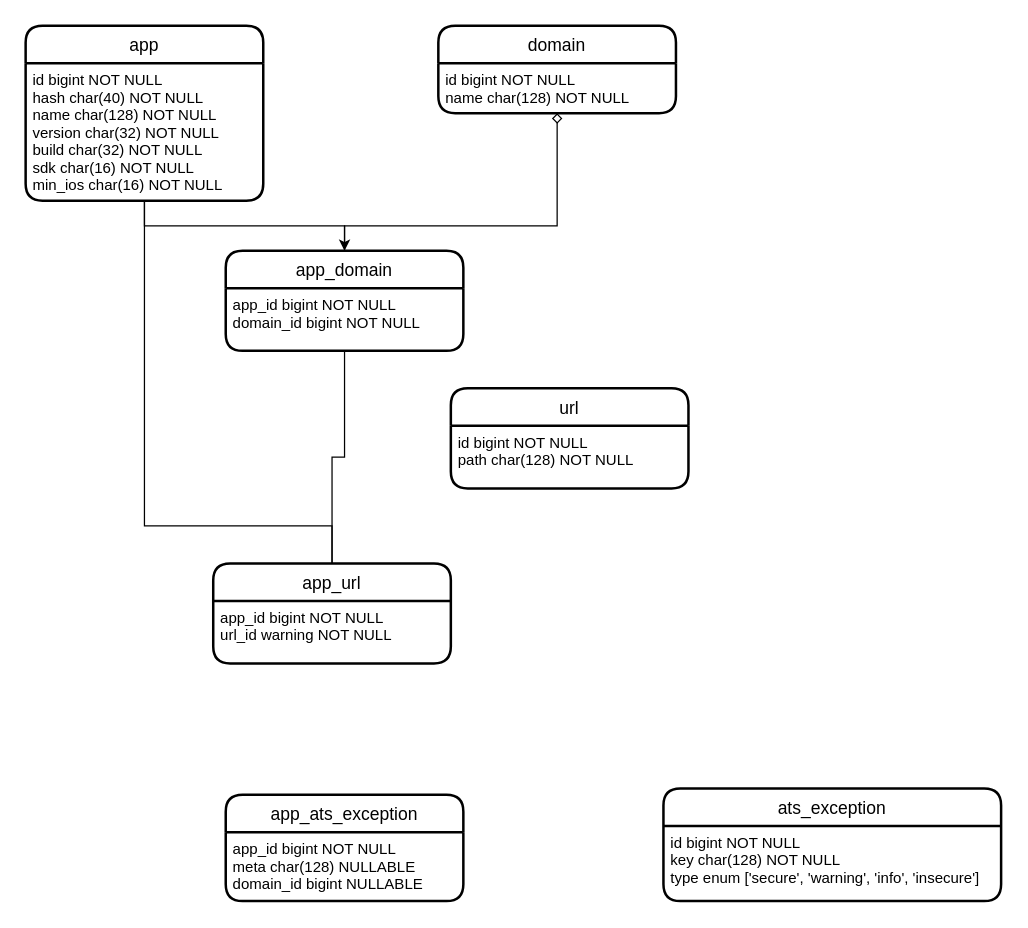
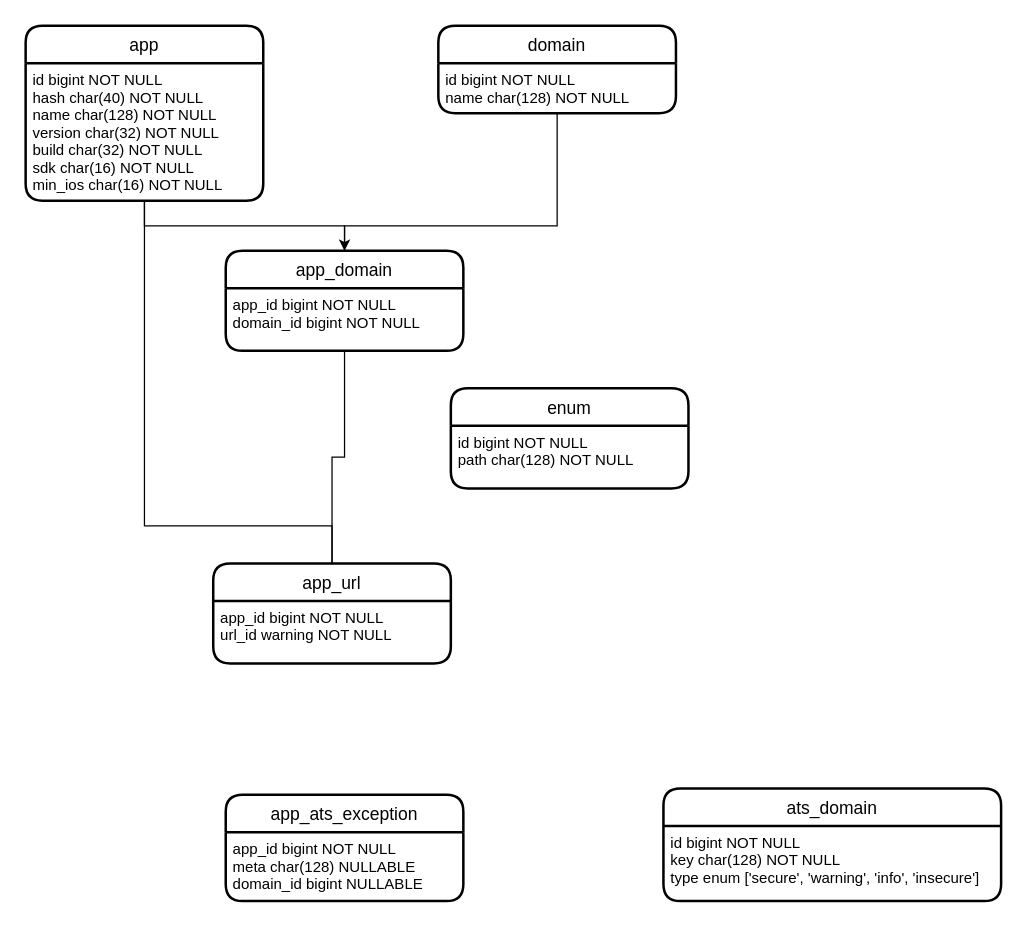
- <mxCell id="6" style="edgeStyle=orthogonalEdgeStyle;rounded=0;orthogonalLoop=1;jettySize=auto;html=1;entryX=0.5;entryY=1;entryDx=0;entryDy=0;endArrow=diamond;endFill=0;" edge="1" parent="1" source="7" target="5"><mxGeometry relative="1" as="geometry"><Array as="points"><mxPoint x="275" y="180" /><mxPoint x="445" y="180" /></Array></mxGeometry></mxCell>
+ <mxCell id="6" style="edgeStyle=orthogonalEdgeStyle;rounded=0;orthogonalLoop=1;jettySize=auto;html=1;entryX=0.5;entryY=1;entryDx=0;entryDy=0;endArrow=none;endFill=0;" edge="1" parent="1" source="7" target="5"><mxGeometry relative="1" as="geometry"><Array as="points"><mxPoint x="275" y="180" /><mxPoint x="445" y="180" /></Array></mxGeometry></mxCell>
- <mxCell id="9" value="url" style="swimlane;childLayout=stackLayout;horizontal=1;startSize=30;horizontalStack=0;rounded=1;fontSize=14;fontStyle=0;strokeWidth=2;resizeParent=0;resizeLast=1;shadow=0;dashed=0;align=center;" vertex="1" parent="1"><mxGeometry x="360" y="310" width="190" height="80" as="geometry" /></mxCell>
+ <mxCell id="9" value="enum" style="swimlane;childLayout=stackLayout;horizontal=1;startSize=30;horizontalStack=0;rounded=1;fontSize=14;fontStyle=0;strokeWidth=2;resizeParent=0;resizeLast=1;shadow=0;dashed=0;align=center;" vertex="1" parent="1"><mxGeometry x="360" y="310" width="190" height="80" as="geometry" /></mxCell>
- <mxCell id="16" value="ats_exception" style="swimlane;childLayout=stackLayout;horizontal=1;startSize=30;horizontalStack=0;rounded=1;fontSize=14;fontStyle=0;strokeWidth=2;resizeParent=0;resizeLast=1;shadow=0;dashed=0;align=center;" vertex="1" parent="1"><mxGeometry x="530" y="630" width="270" height="90" as="geometry" /></mxCell>
+ <mxCell id="16" value="ats_domain" style="swimlane;childLayout=stackLayout;horizontal=1;startSize=30;horizontalStack=0;rounded=1;fontSize=14;fontStyle=0;strokeWidth=2;resizeParent=0;resizeLast=1;shadow=0;dashed=0;align=center;" vertex="1" parent="1"><mxGeometry x="530" y="630" width="270" height="90" as="geometry" /></mxCell>
